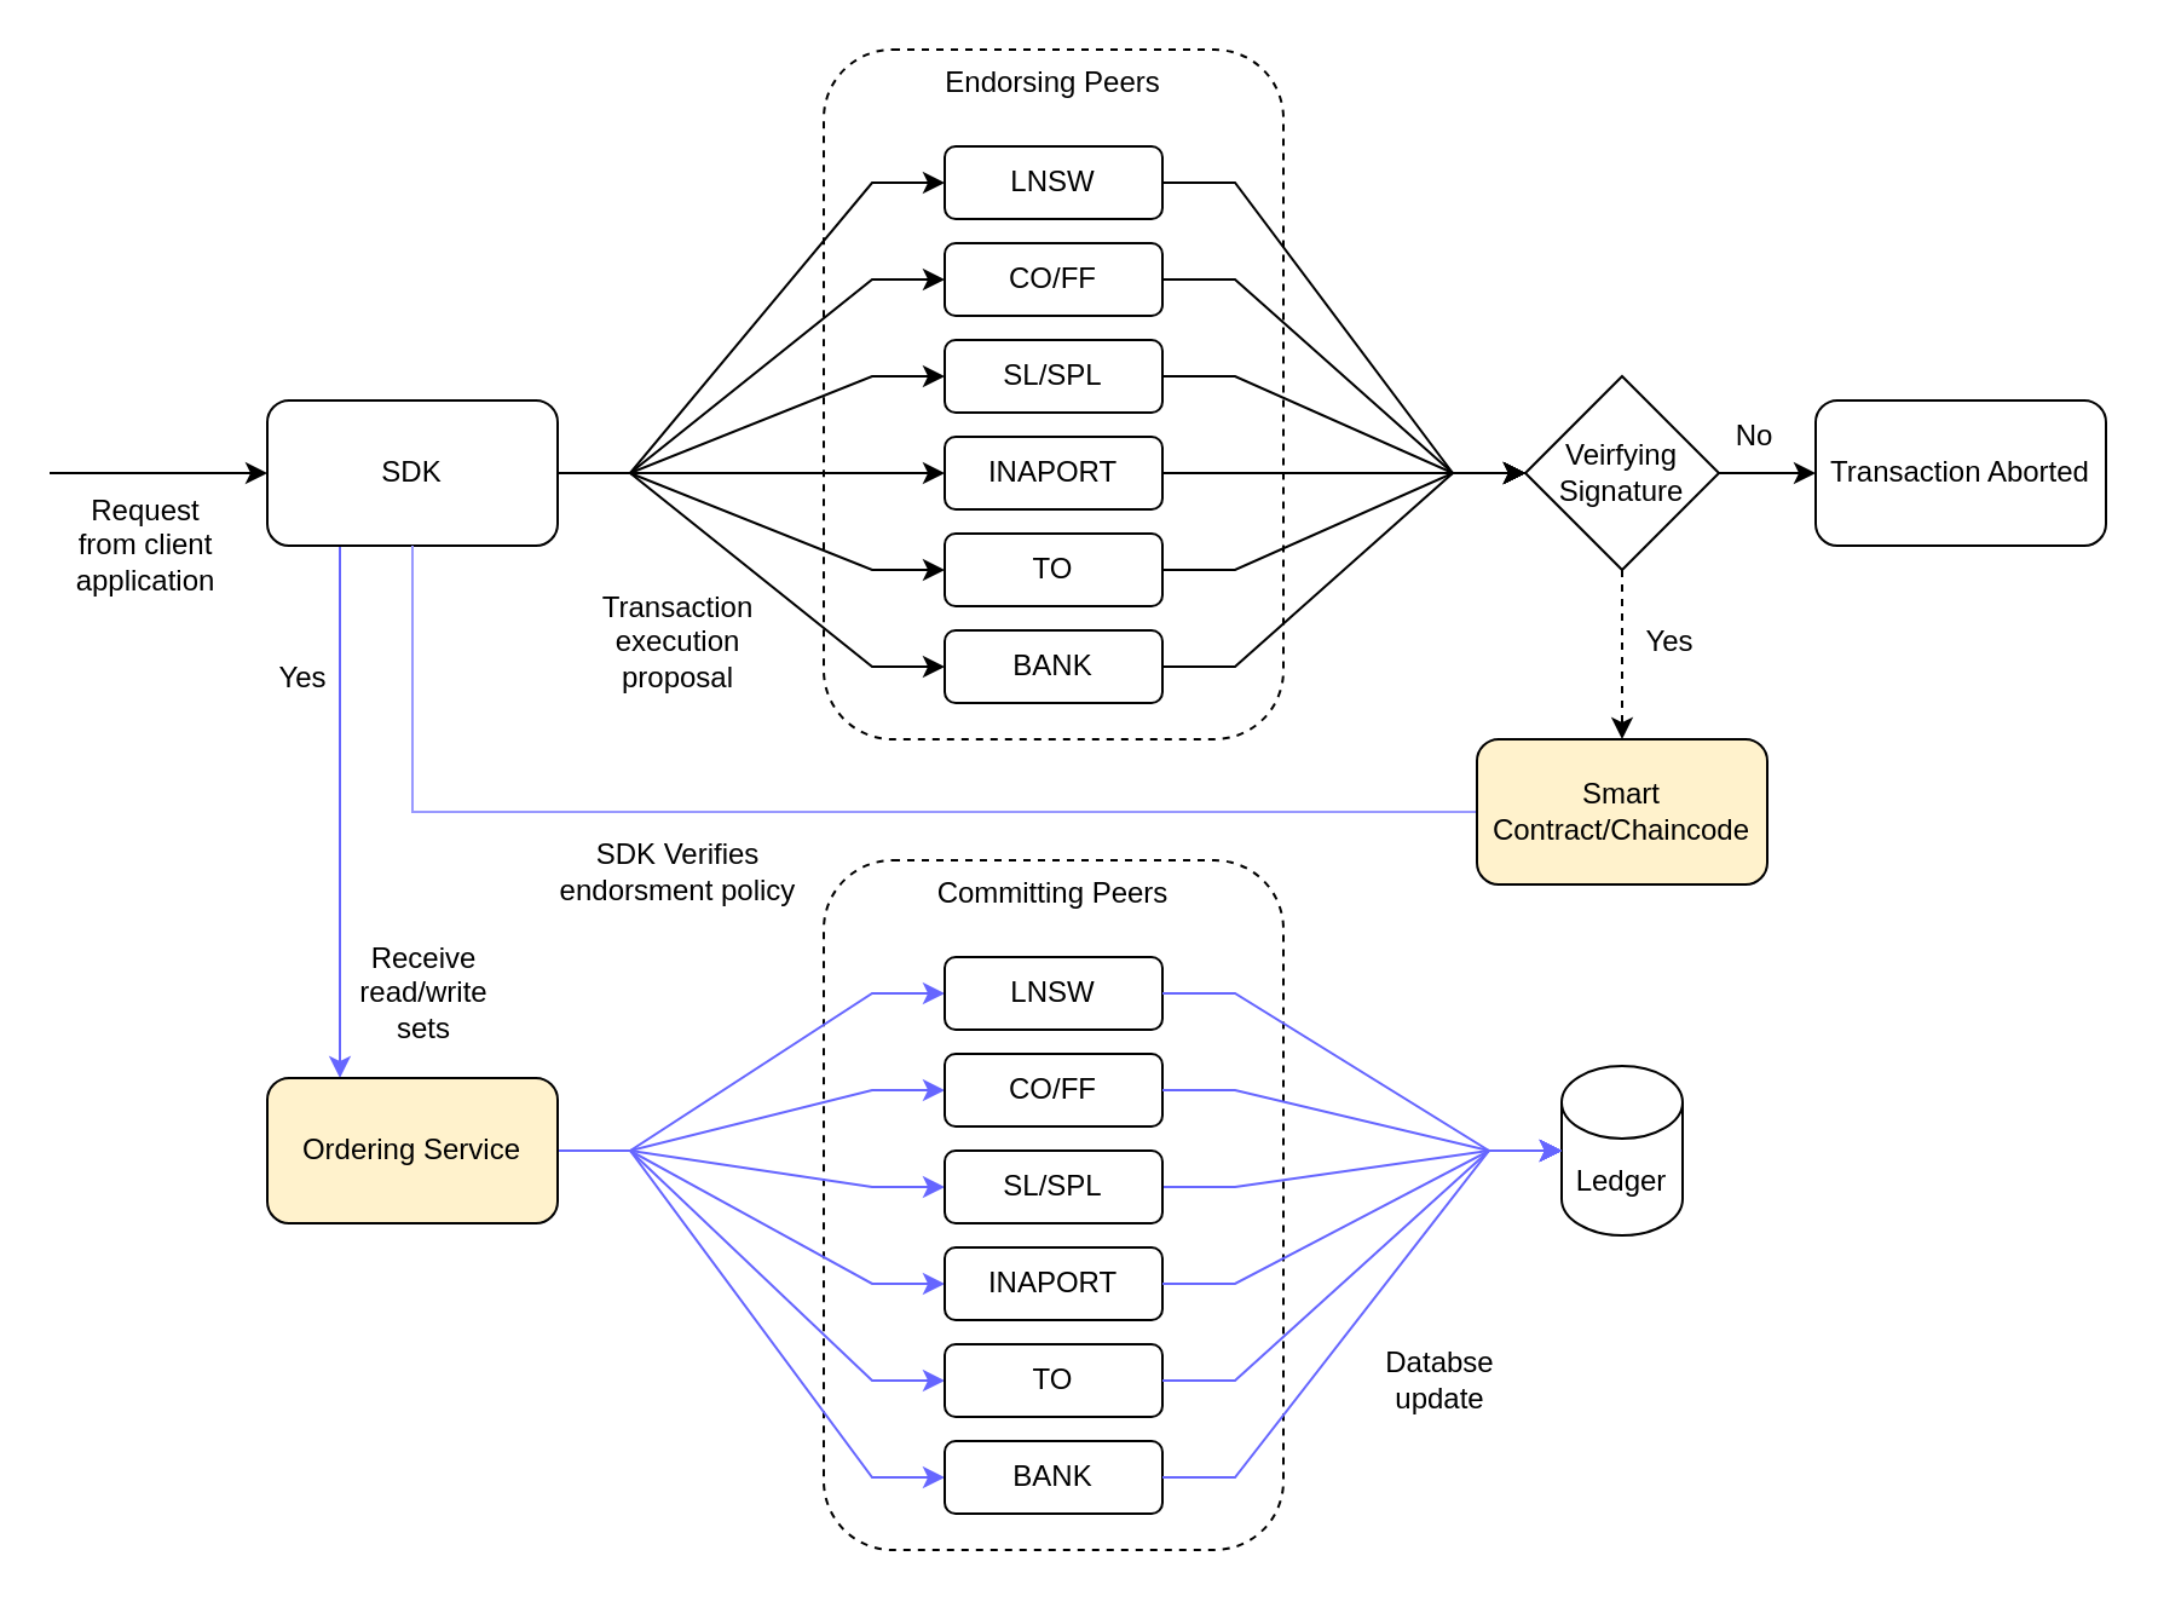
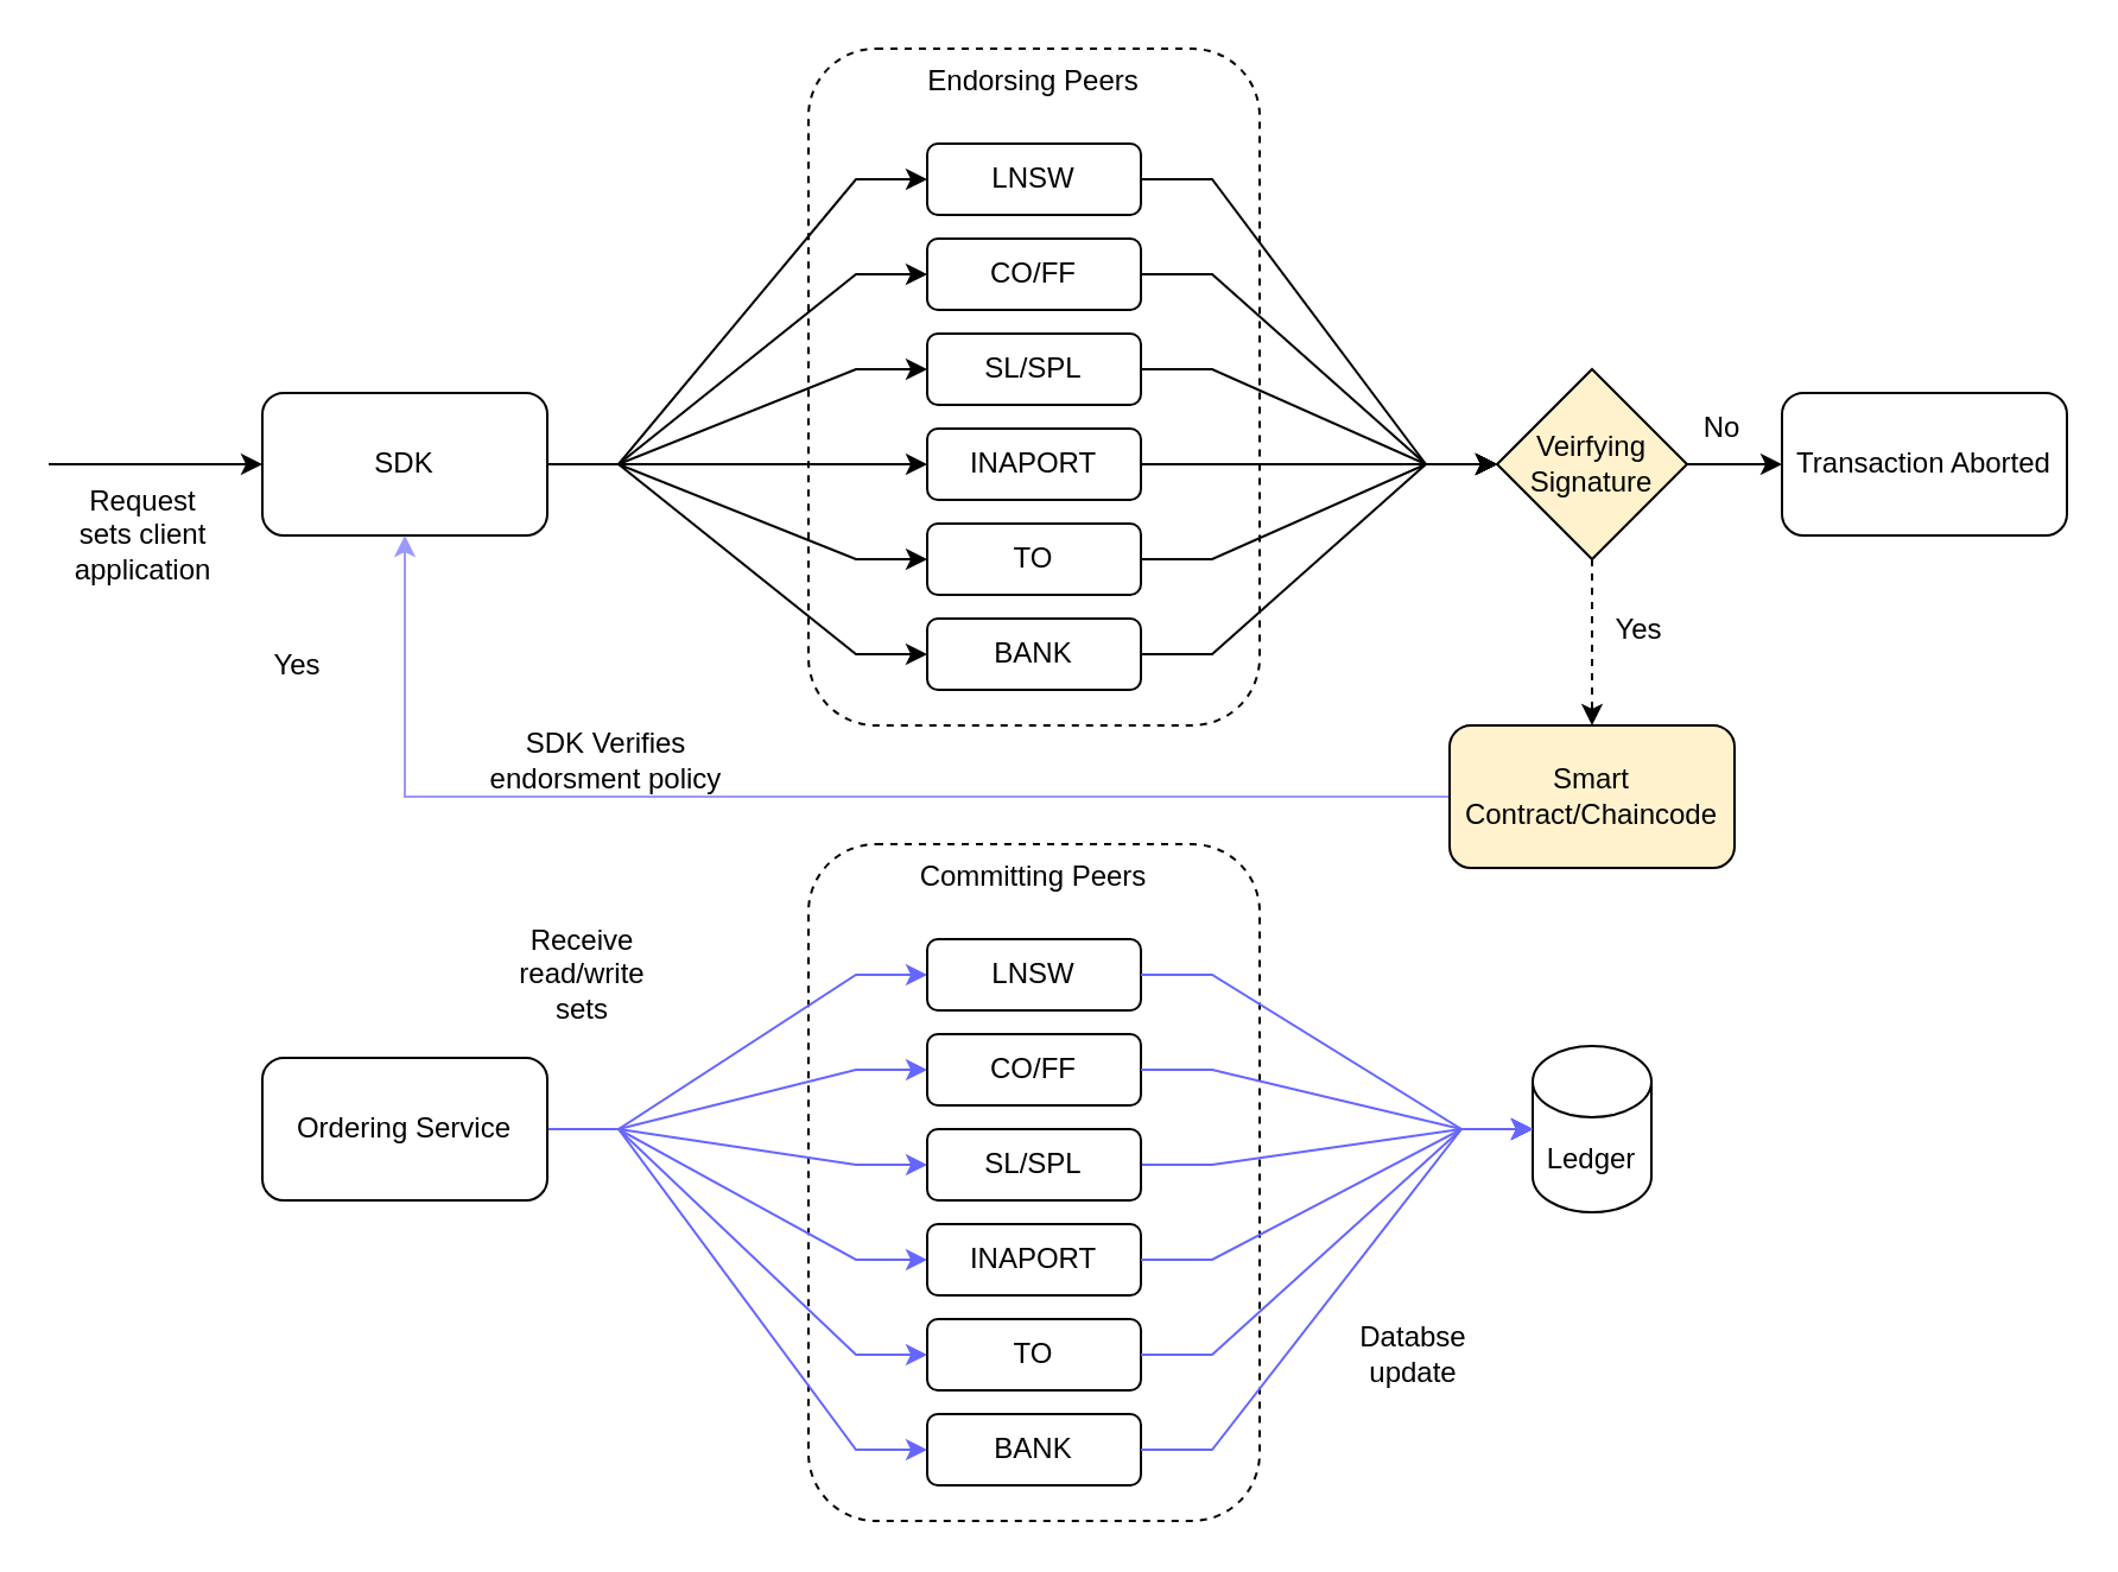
- <mxCell id="14" value="Veirfying Signature" style="rhombus;whiteSpace=wrap;html=1;" vertex="1" parent="1"><mxGeometry x="630" y="155" width="80" height="80" as="geometry" /></mxCell>
+ <mxCell id="14" value="Veirfying Signature" style="rhombus;whiteSpace=wrap;html=1;fillColor=#fff2cc;" vertex="1" parent="1"><mxGeometry x="630" y="155" width="80" height="80" as="geometry" /></mxCell>
- <mxCell id="51" value="Request from client application" style="text;html=1;align=center;verticalAlign=middle;whiteSpace=wrap;rounded=0;" vertex="1" parent="1"><mxGeometry x="30" y="210" width="60" height="30" as="geometry" /></mxCell>
+ <mxCell id="51" value="Request sets client application" style="text;html=1;align=center;verticalAlign=middle;whiteSpace=wrap;rounded=0;" vertex="1" parent="1"><mxGeometry x="30" y="210" width="60" height="30" as="geometry" /></mxCell>
- <mxCell id="43" style="edgeStyle=orthogonalEdgeStyle;rounded=0;orthogonalLoop=1;jettySize=auto;html=1;exitX=0;exitY=0.5;exitDx=0;exitDy=0;entryX=0.5;entryY=1;entryDx=0;entryDy=0;fillColor=#f8cecc;strokeColor=#9999FF;endArrow=none;" edge="1" parent="1" source="44" target="11"><mxGeometry relative="1" as="geometry" /></mxCell>
+ <mxCell id="43" style="edgeStyle=orthogonalEdgeStyle;rounded=0;orthogonalLoop=1;jettySize=auto;html=1;exitX=0;exitY=0.5;exitDx=0;exitDy=0;entryX=0.5;entryY=1;entryDx=0;entryDy=0;fillColor=#f8cecc;strokeColor=#9999FF;" edge="1" parent="1" source="44" target="11"><mxGeometry relative="1" as="geometry" /></mxCell>
- <mxCell id="52" value="Transaction execution proposal" style="text;html=1;align=center;verticalAlign=middle;whiteSpace=wrap;rounded=0;" vertex="1" parent="1"><mxGeometry x="250" y="250" width="60" height="30" as="geometry" /></mxCell>
- <mxCell id="10" style="edgeStyle=orthogonalEdgeStyle;rounded=0;orthogonalLoop=1;jettySize=auto;html=1;exitX=0.25;exitY=1;exitDx=0;exitDy=0;entryX=0.25;entryY=0;entryDx=0;entryDy=0;fillColor=#dae8fc;strokeColor=#6666FF;" edge="1" parent="1" source="11" target="21"><mxGeometry relative="1" as="geometry" /></mxCell>
- <mxCell id="55" value="SDK Verifies endorsment policy" style="text;html=1;align=center;verticalAlign=middle;whiteSpace=wrap;rounded=0;" vertex="1" parent="1"><mxGeometry x="225" y="345" width="110" height="30" as="geometry" /></mxCell>
+ <mxCell id="55" value="SDK Verifies endorsment policy" style="text;html=1;align=center;verticalAlign=middle;whiteSpace=wrap;rounded=0;" vertex="1" parent="1"><mxGeometry x="200" y="305" width="110" height="30" as="geometry" /></mxCell>
- <mxCell id="57" value="Receive read/write sets" style="text;html=1;align=center;verticalAlign=middle;whiteSpace=wrap;rounded=0;" vertex="1" parent="1"><mxGeometry x="150" y="395" width="50" height="30" as="geometry" /></mxCell>
+ <mxCell id="57" value="Receive read/write sets" style="text;html=1;align=center;verticalAlign=middle;whiteSpace=wrap;rounded=0;" vertex="1" parent="1"><mxGeometry x="220" y="395" width="50" height="30" as="geometry" /></mxCell>
- <mxCell id="21" value="Ordering Service" style="rounded=1;whiteSpace=wrap;html=1;fillColor=#fff2cc;" vertex="1" parent="1"><mxGeometry x="110" y="445" width="120" height="60" as="geometry" /></mxCell>
+ <mxCell id="21" value="Ordering Service" style="rounded=1;whiteSpace=wrap;html=1;" vertex="1" parent="1"><mxGeometry x="110" y="445" width="120" height="60" as="geometry" /></mxCell>
